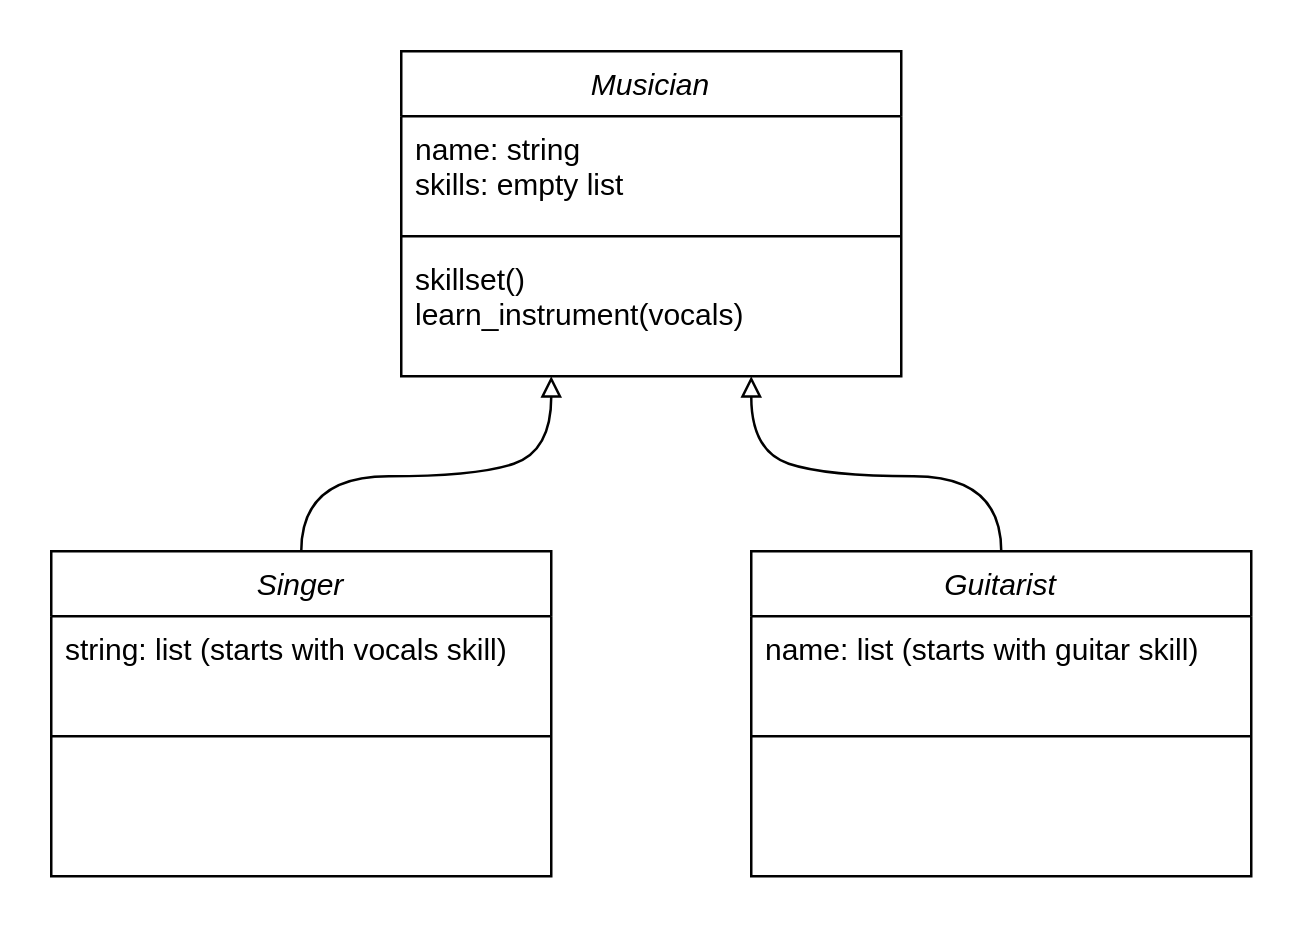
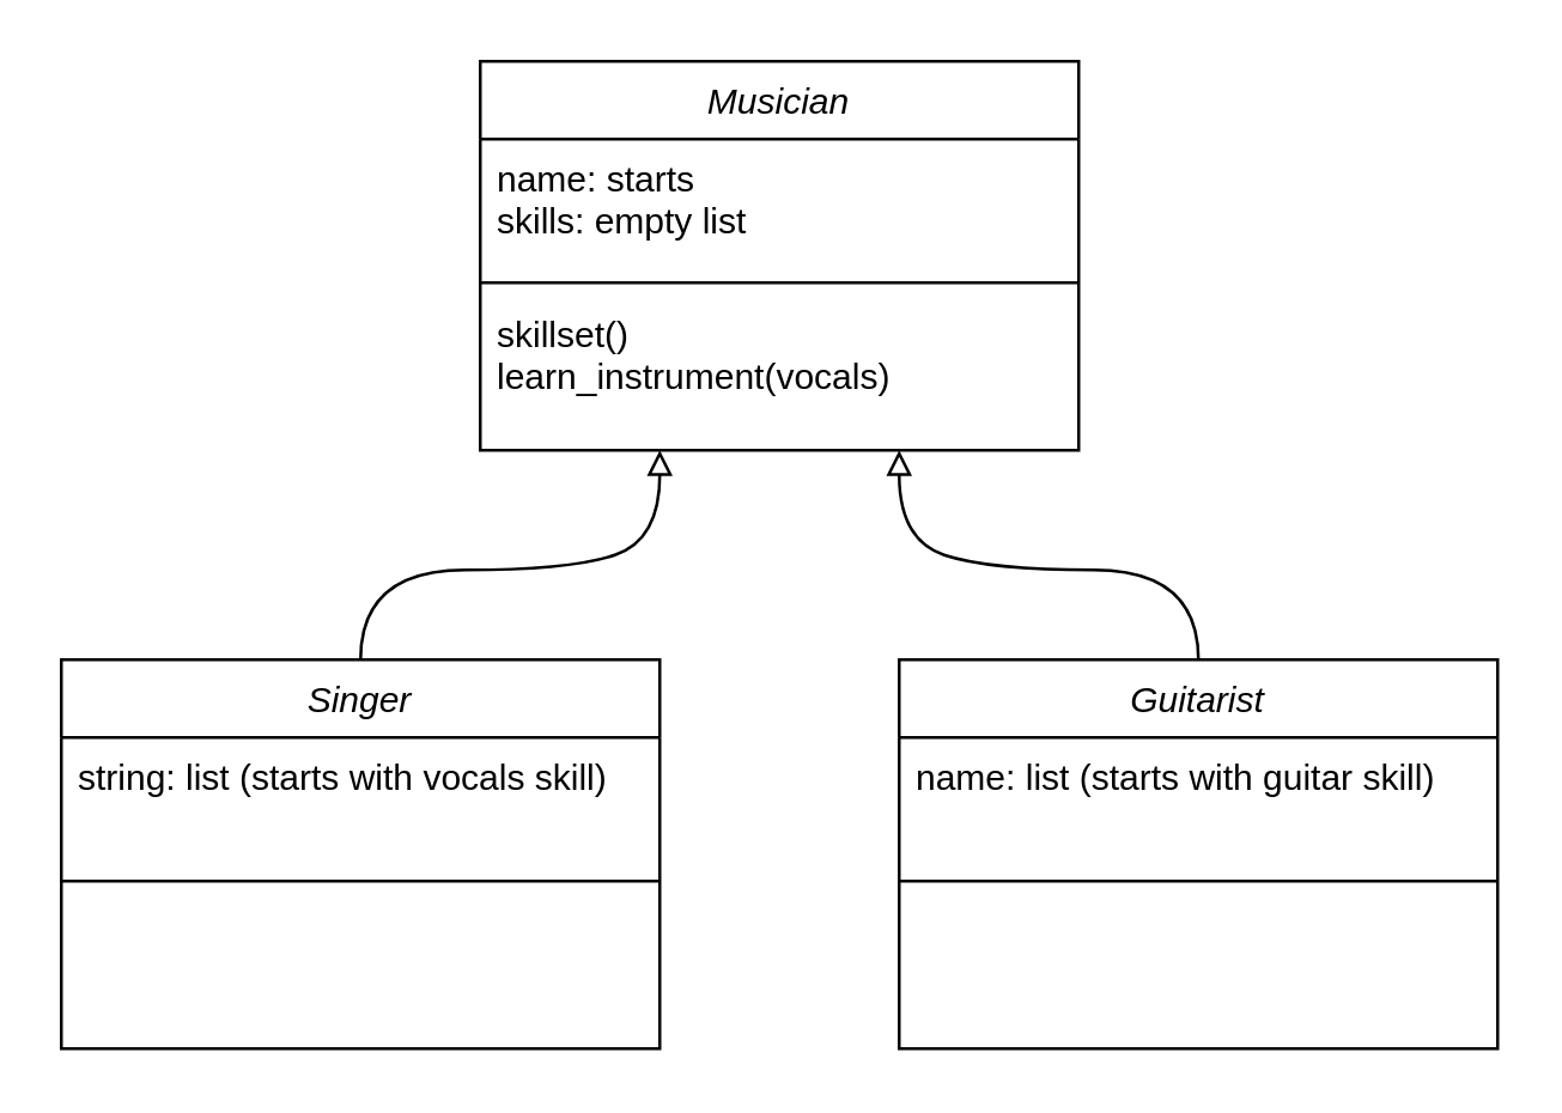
- <mxCell id="3" value="name: string&#10;skills: empty list" style="text;align=left;verticalAlign=top;spacingLeft=4;spacingRight=4;overflow=hidden;rotatable=0;points=[[0,0.5],[1,0.5]];portConstraint=eastwest;" parent="2" vertex="1"><mxGeometry y="26" width="200" height="44" as="geometry" /></mxCell>
+ <mxCell id="3" value="name: starts&#10;skills: empty list" style="text;align=left;verticalAlign=top;spacingLeft=4;spacingRight=4;overflow=hidden;rotatable=0;points=[[0,0.5],[1,0.5]];portConstraint=eastwest;" parent="2" vertex="1"><mxGeometry y="26" width="200" height="44" as="geometry" /></mxCell>
